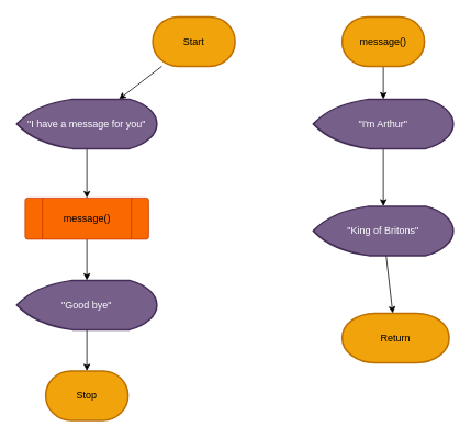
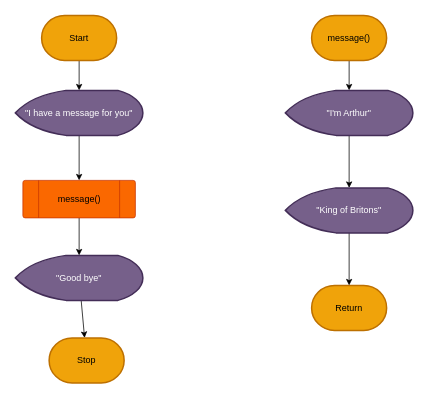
- <mxCell id="3" value="Start" style="strokeWidth=2;html=1;shape=mxgraph.flowchart.terminator;whiteSpace=wrap;fillColor=#f0a30a;fontColor=#000000;strokeColor=#BD7000;" vertex="1" parent="1"><mxGeometry x="185" y="20" width="100" height="60" as="geometry" /></mxCell>
+ <mxCell id="3" value="Start" style="strokeWidth=2;html=1;shape=mxgraph.flowchart.terminator;whiteSpace=wrap;fillColor=#f0a30a;fontColor=#000000;strokeColor=#BD7000;" vertex="1" parent="1"><mxGeometry x="55" y="20" width="100" height="60" as="geometry" /></mxCell>
- <mxCell id="11" value="Return" style="strokeWidth=2;html=1;shape=mxgraph.flowchart.terminator;whiteSpace=wrap;fillColor=#f0a30a;fontColor=#000000;strokeColor=#BD7000;" vertex="1" parent="1"><mxGeometry x="415" y="380" width="130" height="60" as="geometry" /></mxCell>
+ <mxCell id="11" value="Return" style="strokeWidth=2;html=1;shape=mxgraph.flowchart.terminator;whiteSpace=wrap;fillColor=#f0a30a;fontColor=#000000;strokeColor=#BD7000;" vertex="1" parent="1"><mxGeometry x="415" y="380" width="100" height="60" as="geometry" /></mxCell>
- <mxCell id="4" value="Stop" style="strokeWidth=2;html=1;shape=mxgraph.flowchart.terminator;whiteSpace=wrap;fillColor=#f0a30a;fontColor=#000000;strokeColor=#BD7000;" vertex="1" parent="1"><mxGeometry x="55" y="450" width="100" height="60" as="geometry" /></mxCell>
+ <mxCell id="4" value="Stop" style="strokeWidth=2;html=1;shape=mxgraph.flowchart.terminator;whiteSpace=wrap;fillColor=#f0a30a;fontColor=#000000;strokeColor=#BD7000;" vertex="1" parent="1"><mxGeometry x="65" y="450" width="100" height="60" as="geometry" /></mxCell>
